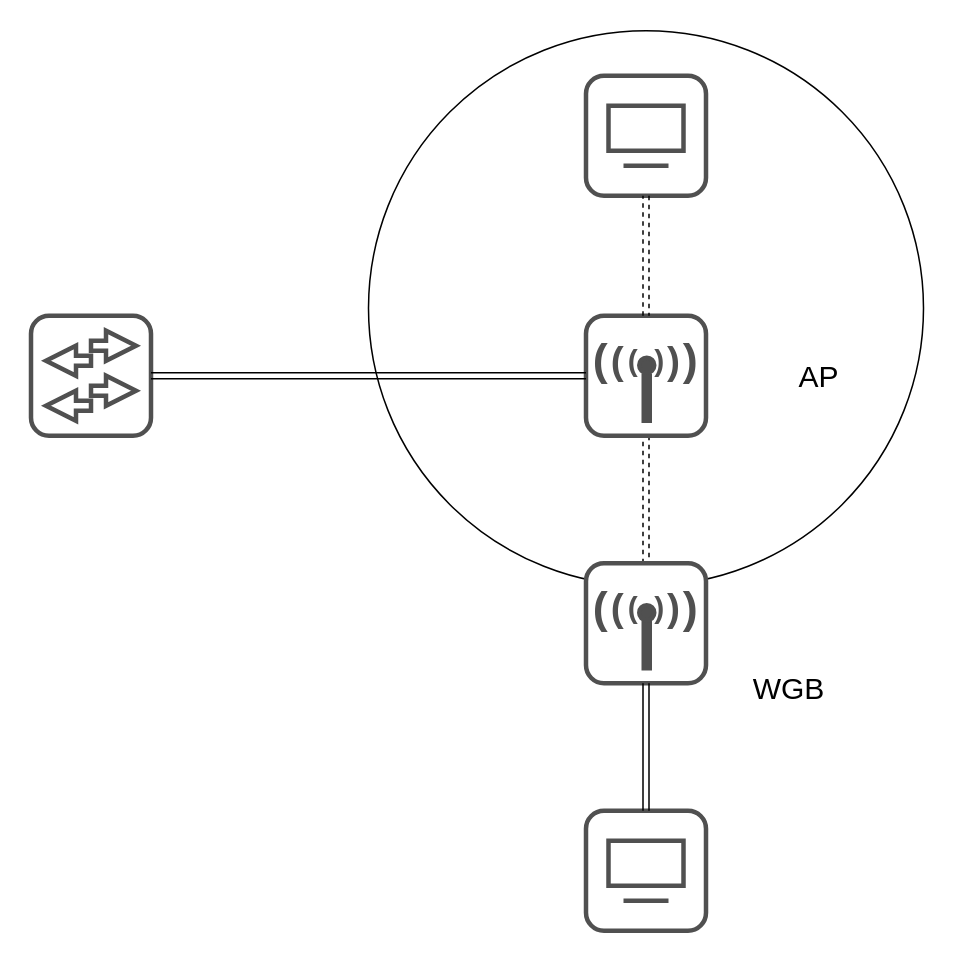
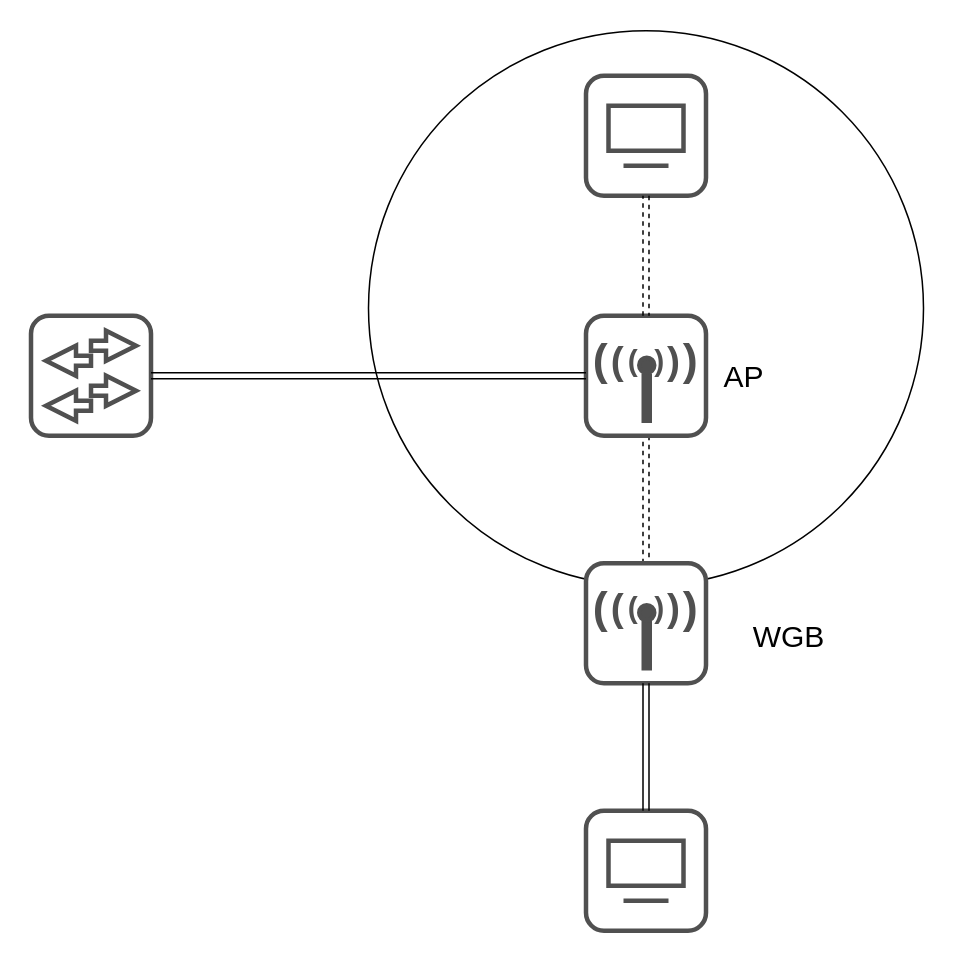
- <mxCell id="22" value="&lt;font style=&quot;font-size: 20px;&quot;&gt;AP&lt;/font&gt;" style="text;html=1;align=center;verticalAlign=middle;resizable=0;points=[];autosize=1;strokeColor=none;fillColor=none;" vertex="1" parent="1"><mxGeometry x="520" y="230" width="50" height="40" as="geometry" /></mxCell>
+ <mxCell id="22" value="&lt;font style=&quot;font-size: 20px;&quot;&gt;AP&lt;/font&gt;" style="text;html=1;align=center;verticalAlign=middle;resizable=0;points=[];autosize=1;strokeColor=none;fillColor=none;" vertex="1" parent="1"><mxGeometry x="470" y="230" width="50" height="40" as="geometry" /></mxCell>
- <mxCell id="29" value="&lt;font style=&quot;font-size: 20px;&quot;&gt;WGB&lt;/font&gt;" style="text;html=1;align=center;verticalAlign=middle;resizable=0;points=[];autosize=1;strokeColor=none;fillColor=none;" vertex="1" parent="1"><mxGeometry x="490" y="438" width="70" height="40" as="geometry" /></mxCell>
+ <mxCell id="29" value="&lt;font style=&quot;font-size: 20px;&quot;&gt;WGB&lt;/font&gt;" style="text;html=1;align=center;verticalAlign=middle;resizable=0;points=[];autosize=1;strokeColor=none;fillColor=none;" vertex="1" parent="1"><mxGeometry x="490" y="403" width="70" height="40" as="geometry" /></mxCell>
